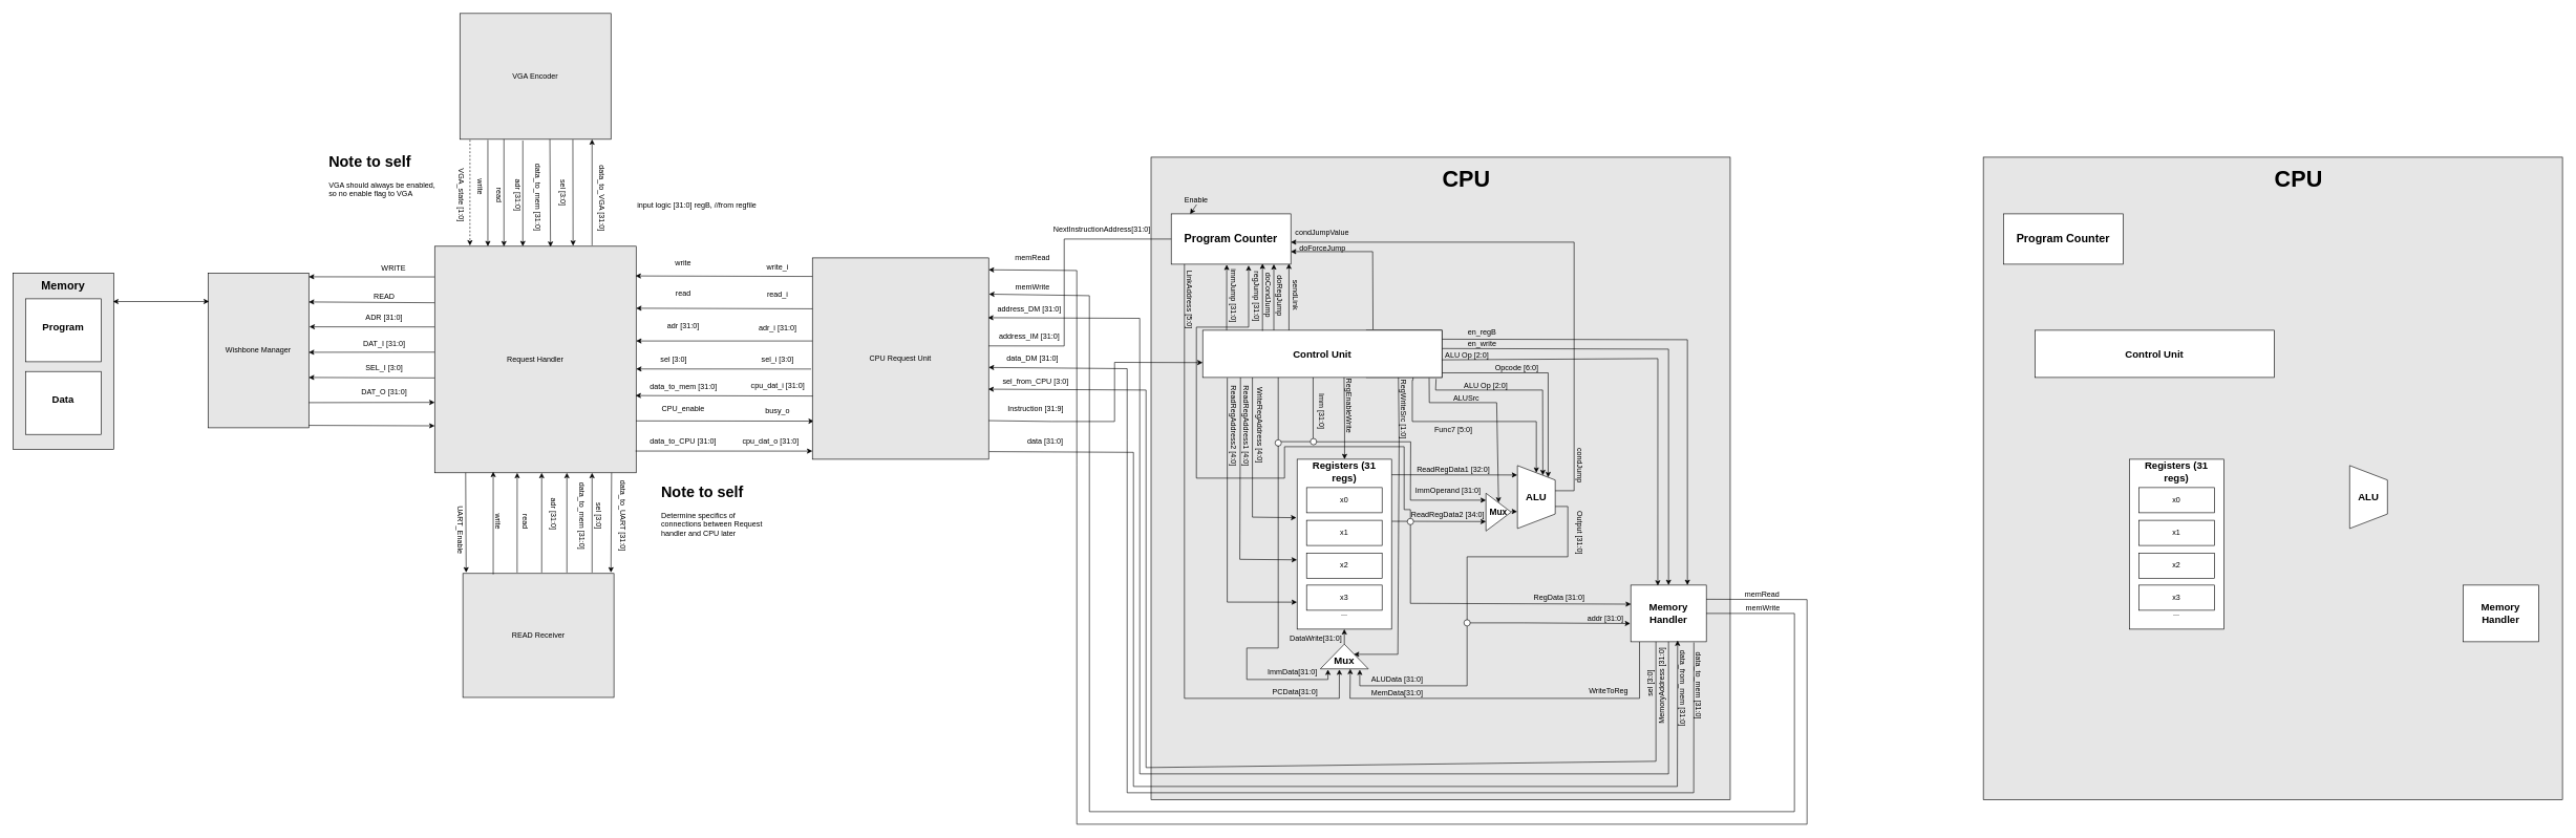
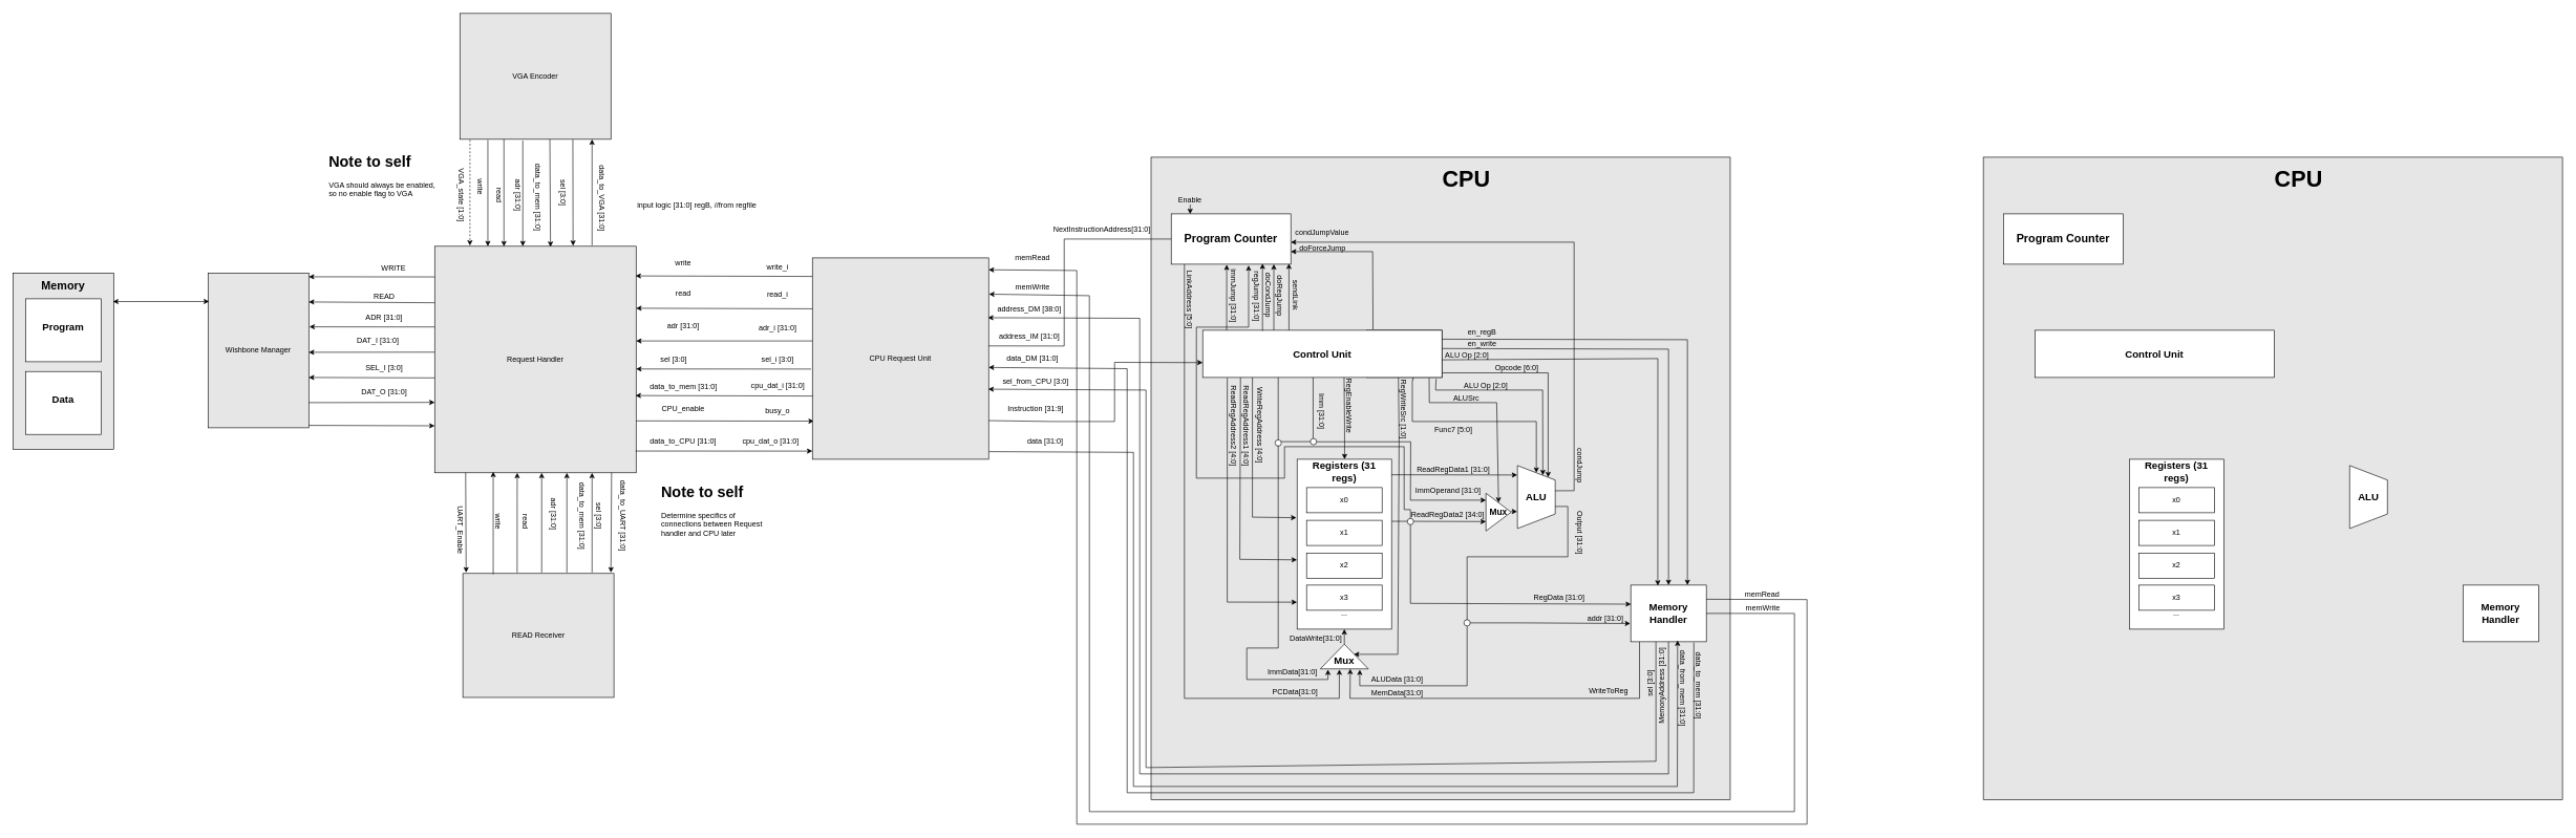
- <mxCell id="145" value="Enable" style="text;html=1;align=center;verticalAlign=middle;whiteSpace=wrap;rounded=0;" parent="1" vertex="1"><mxGeometry x="1870.26" y="311.25" width="60" height="13" as="geometry" /></mxCell>
+ <mxCell id="145" value="Enable" style="text;html=1;align=center;verticalAlign=middle;whiteSpace=wrap;rounded=0;" parent="1" vertex="1"><mxGeometry x="1860.26" y="311.25" width="60" height="13" as="geometry" /></mxCell>
- <mxCell id="161" value="address_DM [31:0]" style="text;html=1;align=center;verticalAlign=middle;whiteSpace=wrap;rounded=0;" parent="1" vertex="1"><mxGeometry x="1580" y="475.5" width="110" height="30" as="geometry" /></mxCell>
+ <mxCell id="161" value="address_DM [38:0]" style="text;html=1;align=center;verticalAlign=middle;whiteSpace=wrap;rounded=0;" parent="1" vertex="1"><mxGeometry x="1580" y="475.5" width="110" height="30" as="geometry" /></mxCell>
- <mxCell id="102" value="DAT_I [31:0]" style="text;html=1;align=center;verticalAlign=middle;whiteSpace=wrap;rounded=0;" parent="1" vertex="1"><mxGeometry x="565" y="530.5" width="90" height="30" as="geometry" /></mxCell>
+ <mxCell id="102" value="DAT_I [31:0]" style="text;html=1;align=center;verticalAlign=middle;whiteSpace=wrap;rounded=0;" parent="1" vertex="1"><mxGeometry x="555" y="525.5" width="90" height="30" as="geometry" /></mxCell>
- <mxCell id="33" value="ReadRegData1 [32:0]" style="text;html=1;align=center;verticalAlign=middle;whiteSpace=wrap;rounded=0;" parent="1" vertex="1"><mxGeometry x="2245" y="730" width="127" height="30" as="geometry" /></mxCell>
+ <mxCell id="33" value="ReadRegData1 [31:0]" style="text;html=1;align=center;verticalAlign=middle;whiteSpace=wrap;rounded=0;" parent="1" vertex="1"><mxGeometry x="2245" y="730" width="127" height="30" as="geometry" /></mxCell>
